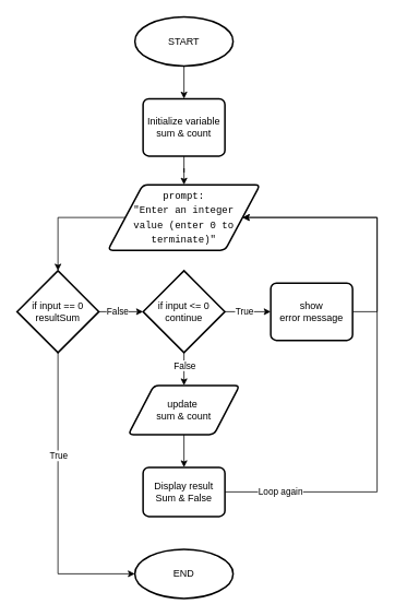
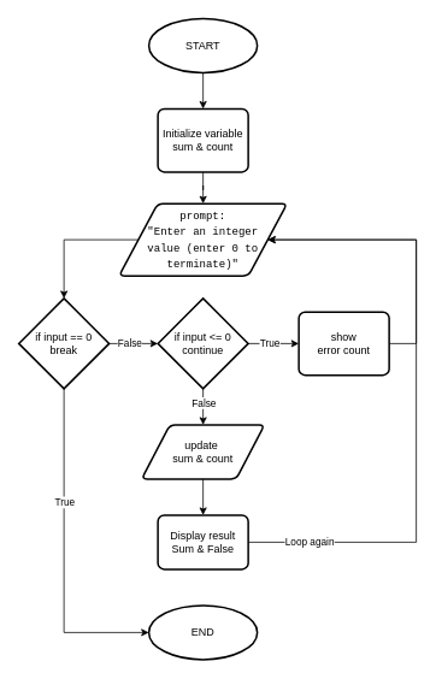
- <mxCell id="6" value="if input == 0&lt;br&gt;resultSum" style="strokeWidth=2;html=1;shape=mxgraph.flowchart.decision;whiteSpace=wrap;" vertex="1" parent="1"><mxGeometry x="20" y="330" width="100" height="100" as="geometry" /></mxCell>
+ <mxCell id="6" value="if input == 0&lt;br&gt;break" style="strokeWidth=2;html=1;shape=mxgraph.flowchart.decision;whiteSpace=wrap;" vertex="1" parent="1"><mxGeometry x="20" y="330" width="100" height="100" as="geometry" /></mxCell>
- <mxCell id="25" value="show&lt;br style=&quot;border-color: var(--border-color);&quot;&gt;error message" style="rounded=1;whiteSpace=wrap;html=1;absoluteArcSize=1;arcSize=14;strokeWidth=2;" vertex="1" parent="1"><mxGeometry x="330" y="345" width="100" height="70" as="geometry" /></mxCell>
+ <mxCell id="25" value="show&lt;br style=&quot;border-color: var(--border-color);&quot;&gt;error count" style="rounded=1;whiteSpace=wrap;html=1;absoluteArcSize=1;arcSize=14;strokeWidth=2;" vertex="1" parent="1"><mxGeometry x="330" y="345" width="100" height="70" as="geometry" /></mxCell>
